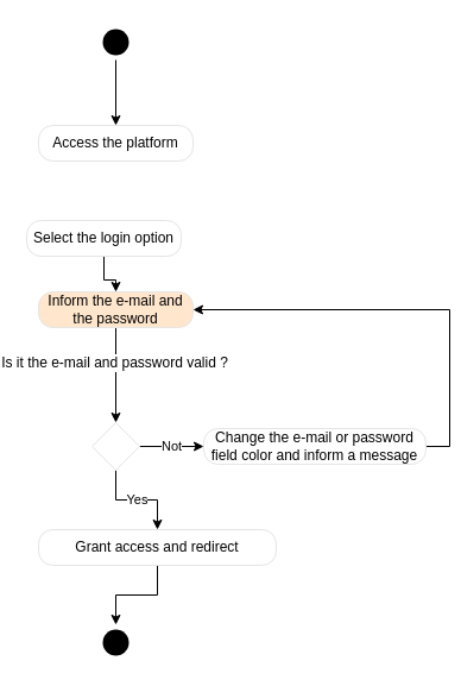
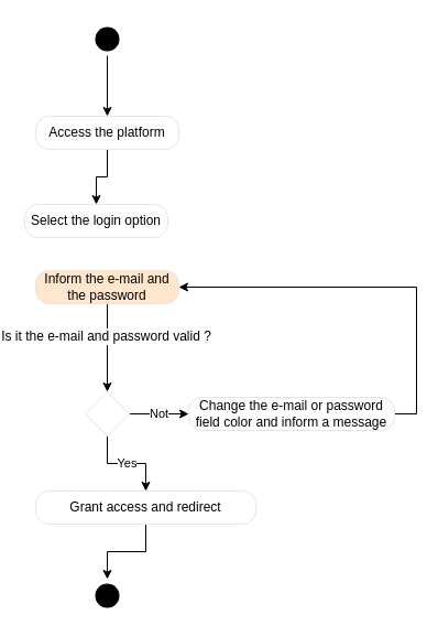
+ <mxCell id="4" style="edgeStyle=orthogonalEdgeStyle;rounded=0;orthogonalLoop=1;jettySize=auto;html=1;" parent="1" source="5" target="7" edge="1"><mxGeometry relative="1" as="geometry" /></mxCell>
- <mxCell id="6" style="edgeStyle=orthogonalEdgeStyle;rounded=0;orthogonalLoop=1;jettySize=auto;html=1;entryX=0.5;entryY=0;entryDx=0;entryDy=0;" parent="1" source="7" target="10" edge="1"><mxGeometry relative="1" as="geometry" /></mxCell>
